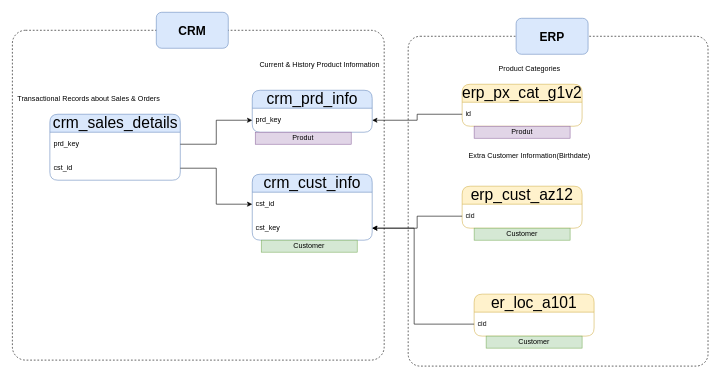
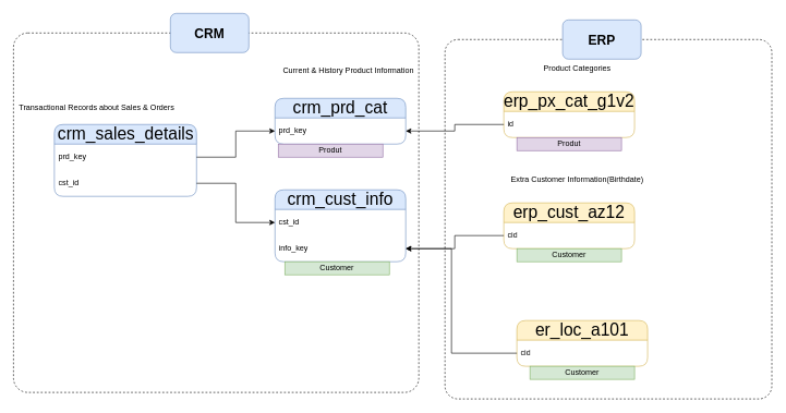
- <mxCell id="23" value="Product Categories" style="text;html=1;align=center;verticalAlign=middle;whiteSpace=wrap;rounded=0;" parent="1" vertex="1"><mxGeometry x="760" y="100" width="245" height="30" as="geometry" /></mxCell>
+ <mxCell id="23" value="Product Categories" style="text;html=1;align=center;verticalAlign=middle;whiteSpace=wrap;rounded=0;" parent="1" vertex="1"><mxGeometry x="760" y="90" width="245" height="30" as="geometry" /></mxCell>
- <mxCell id="5" value="crm_prd_info" style="swimlane;fontStyle=0;childLayout=stackLayout;horizontal=1;startSize=30;horizontalStack=0;resizeParent=1;resizeParentMax=0;resizeLast=0;collapsible=1;marginBottom=0;whiteSpace=wrap;html=1;fillColor=#dae8fc;strokeColor=#6c8ebf;fontSize=26;rounded=1;" parent="1" vertex="1"><mxGeometry x="420" y="150" width="200" height="70" as="geometry" /></mxCell>
+ <mxCell id="5" value="crm_prd_cat" style="swimlane;fontStyle=0;childLayout=stackLayout;horizontal=1;startSize=30;horizontalStack=0;resizeParent=1;resizeParentMax=0;resizeLast=0;collapsible=1;marginBottom=0;whiteSpace=wrap;html=1;fillColor=#dae8fc;strokeColor=#6c8ebf;fontSize=26;rounded=1;" parent="1" vertex="1"><mxGeometry x="420" y="150" width="200" height="70" as="geometry" /></mxCell>
- <mxCell id="14" value="Extra Customer Information(Birthdate)" style="text;html=1;align=center;verticalAlign=middle;whiteSpace=wrap;rounded=0;" parent="1" vertex="1"><mxGeometry x="760" y="245" width="245" height="30" as="geometry" /></mxCell>
+ <mxCell id="14" value="Extra Customer Information(Birthdate)" style="text;html=1;align=center;verticalAlign=middle;whiteSpace=wrap;rounded=0;" parent="1" vertex="1"><mxGeometry x="760" y="260" width="245" height="30" as="geometry" /></mxCell>
- <mxCell id="4" value="cst_key" style="text;strokeColor=none;fillColor=none;align=left;verticalAlign=middle;spacingLeft=4;spacingRight=4;overflow=hidden;points=[[0,0.5],[1,0.5]];portConstraint=eastwest;rotatable=0;whiteSpace=wrap;html=1;" parent="2" vertex="1"><mxGeometry y="70" width="200" height="40" as="geometry" /></mxCell>
+ <mxCell id="4" value="info_key" style="text;strokeColor=none;fillColor=none;align=left;verticalAlign=middle;spacingLeft=4;spacingRight=4;overflow=hidden;points=[[0,0.5],[1,0.5]];portConstraint=eastwest;rotatable=0;whiteSpace=wrap;html=1;" parent="2" vertex="1"><mxGeometry y="70" width="200" height="40" as="geometry" /></mxCell>
